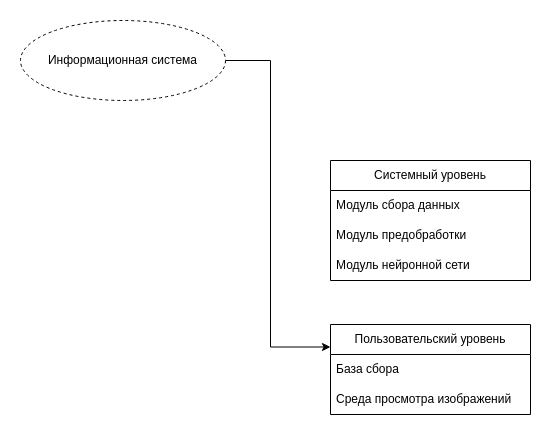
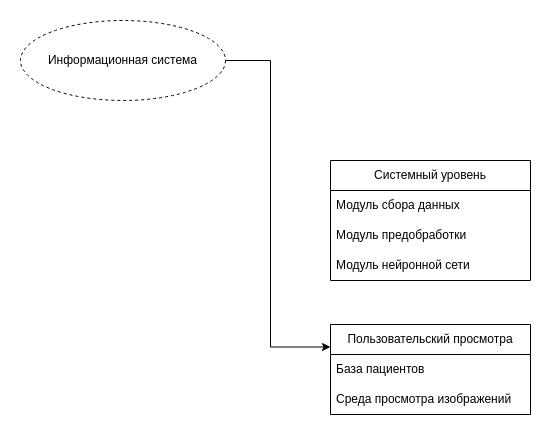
- <mxCell id="8" value="Пользовательский уровень" style="swimlane;fontStyle=0;childLayout=stackLayout;horizontal=1;startSize=30;horizontalStack=0;resizeParent=1;resizeParentMax=0;resizeLast=0;collapsible=1;marginBottom=0;whiteSpace=wrap;html=1;" vertex="1" parent="1"><mxGeometry x="330" y="324" width="200" height="90" as="geometry" /></mxCell>
+ <mxCell id="8" value="Пользовательский просмотра" style="swimlane;fontStyle=0;childLayout=stackLayout;horizontal=1;startSize=30;horizontalStack=0;resizeParent=1;resizeParentMax=0;resizeLast=0;collapsible=1;marginBottom=0;whiteSpace=wrap;html=1;" vertex="1" parent="1"><mxGeometry x="330" y="324" width="200" height="90" as="geometry" /></mxCell>
- <mxCell id="9" value="База сбора" style="text;strokeColor=none;fillColor=none;align=left;verticalAlign=middle;spacingLeft=4;spacingRight=4;overflow=hidden;points=[[0,0.5],[1,0.5]];portConstraint=eastwest;rotatable=0;whiteSpace=wrap;html=1;" vertex="1" parent="8"><mxGeometry y="30" width="200" height="30" as="geometry" /></mxCell>
+ <mxCell id="9" value="База пациентов" style="text;strokeColor=none;fillColor=none;align=left;verticalAlign=middle;spacingLeft=4;spacingRight=4;overflow=hidden;points=[[0,0.5],[1,0.5]];portConstraint=eastwest;rotatable=0;whiteSpace=wrap;html=1;" vertex="1" parent="8"><mxGeometry y="30" width="200" height="30" as="geometry" /></mxCell>
